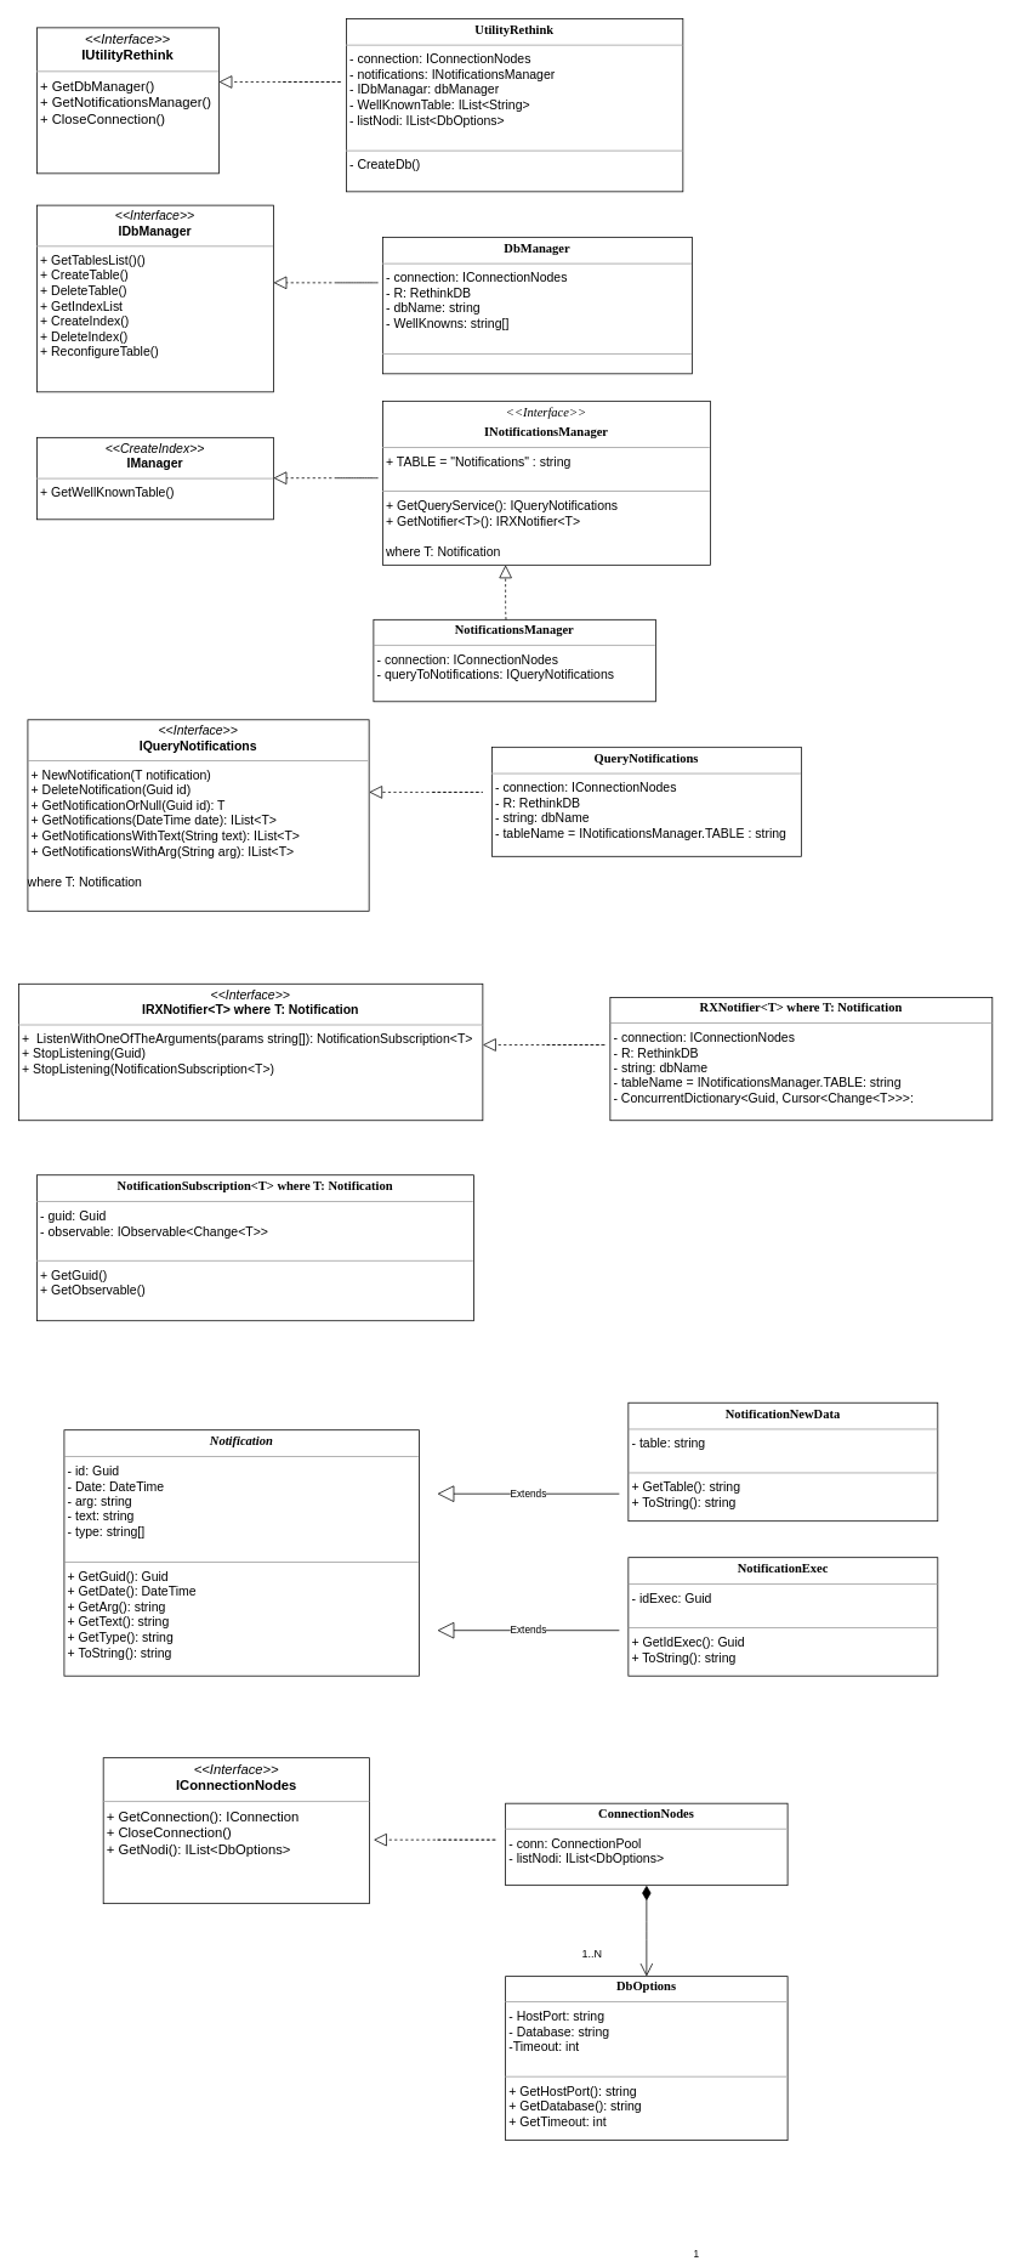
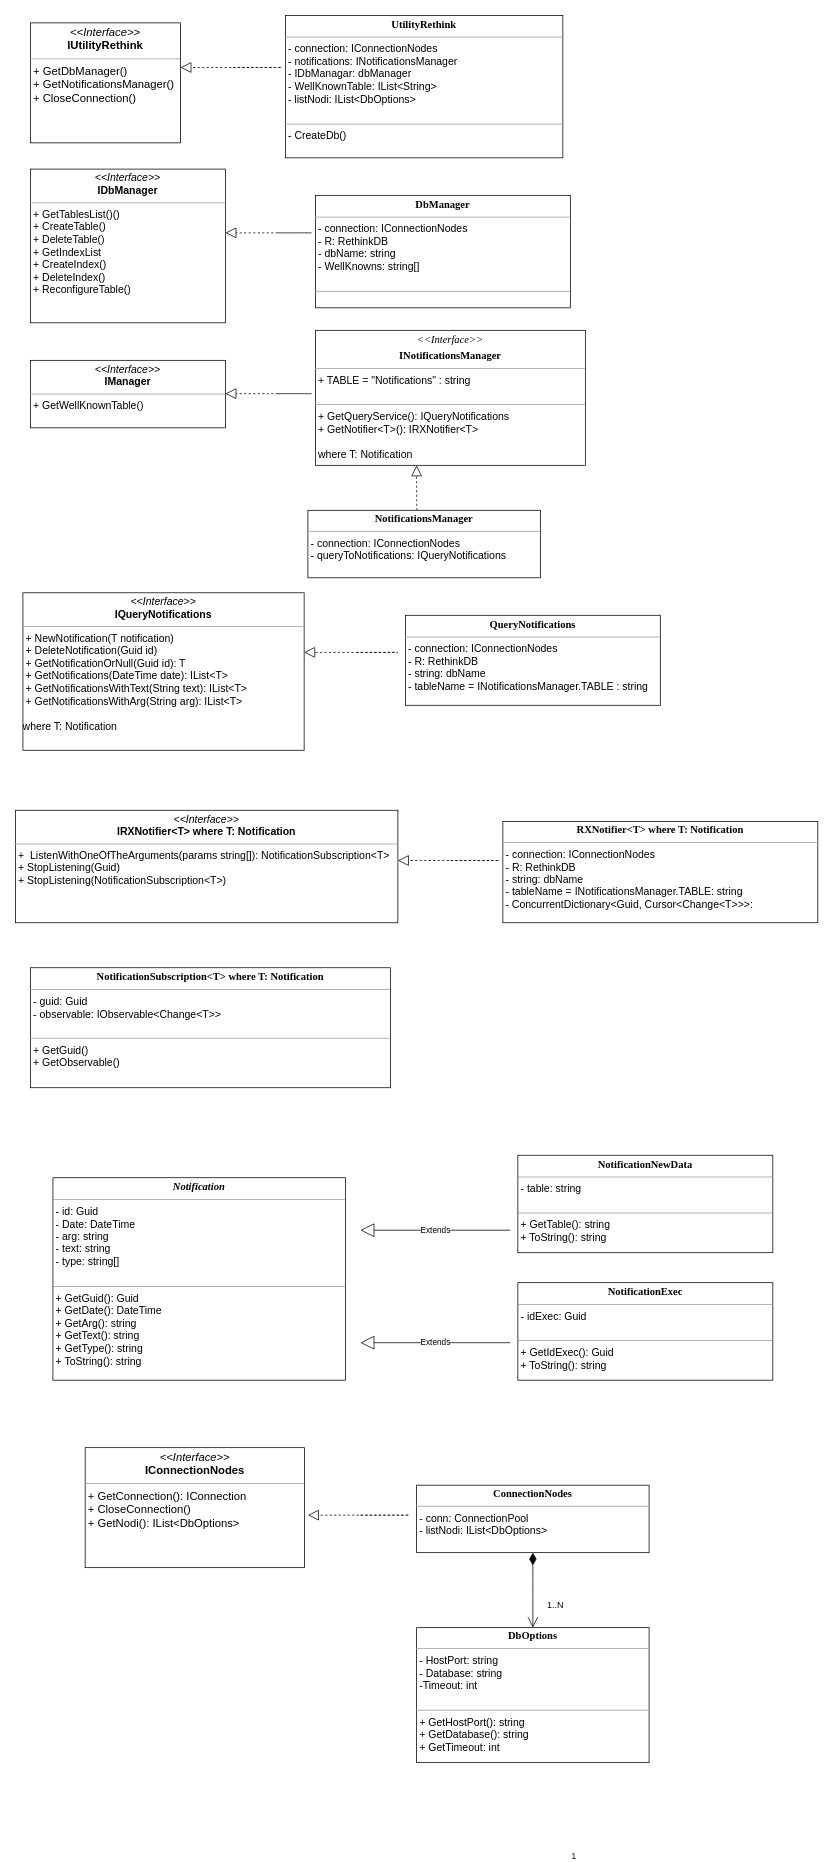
- <mxCell id="11" value="&lt;p style=&quot;margin: 4px 0px 0px ; text-align: center&quot;&gt;&lt;font&gt;&lt;i style=&quot;font-size: 14px&quot;&gt;&amp;lt;&amp;lt;CreateIndex&amp;gt;&amp;gt;&lt;/i&gt;&lt;br&gt;&lt;span style=&quot;font-size: 14px&quot;&gt;&lt;b&gt;IManager&lt;/b&gt;&lt;/span&gt;&lt;/font&gt;&lt;/p&gt;&lt;hr size=&quot;1&quot; style=&quot;font-size: 14px&quot;&gt;&lt;p style=&quot;margin: 0px 0px 0px 4px ; font-size: 14px&quot;&gt;&lt;font style=&quot;font-size: 14px&quot;&gt;+&amp;nbsp;GetWellKnownTable()&lt;br&gt;&lt;/font&gt;&lt;/p&gt;&lt;p style=&quot;margin: 0px 0px 0px 4px ; font-size: 14px&quot;&gt;&lt;br&gt;&lt;/p&gt;" style="verticalAlign=top;align=left;overflow=fill;fontSize=12;fontFamily=Helvetica;html=1;rounded=0;shadow=0;comic=0;labelBackgroundColor=none;strokeWidth=1" parent="1" vertex="1"><mxGeometry x="40" y="480" width="260" height="90" as="geometry" /></mxCell>
+ <mxCell id="11" value="&lt;p style=&quot;margin: 4px 0px 0px ; text-align: center&quot;&gt;&lt;font&gt;&lt;i style=&quot;font-size: 14px&quot;&gt;&amp;lt;&amp;lt;Interface&amp;gt;&amp;gt;&lt;/i&gt;&lt;br&gt;&lt;span style=&quot;font-size: 14px&quot;&gt;&lt;b&gt;IManager&lt;/b&gt;&lt;/span&gt;&lt;/font&gt;&lt;/p&gt;&lt;hr size=&quot;1&quot; style=&quot;font-size: 14px&quot;&gt;&lt;p style=&quot;margin: 0px 0px 0px 4px ; font-size: 14px&quot;&gt;&lt;font style=&quot;font-size: 14px&quot;&gt;+&amp;nbsp;GetWellKnownTable()&lt;br&gt;&lt;/font&gt;&lt;/p&gt;&lt;p style=&quot;margin: 0px 0px 0px 4px ; font-size: 14px&quot;&gt;&lt;br&gt;&lt;/p&gt;" style="verticalAlign=top;align=left;overflow=fill;fontSize=12;fontFamily=Helvetica;html=1;rounded=0;shadow=0;comic=0;labelBackgroundColor=none;strokeWidth=1" parent="1" vertex="1"><mxGeometry x="40" y="480" width="260" height="90" as="geometry" /></mxCell>
- <mxCell id="31" value="1..N&lt;br&gt;" style="text;html=1;align=center;verticalAlign=middle;resizable=0;points=[];autosize=1;" vertex="1" parent="1"><mxGeometry x="630" y="2135" width="40" height="20" as="geometry" /></mxCell>
+ <mxCell id="31" value="1..N&lt;br&gt;" style="text;html=1;align=center;verticalAlign=middle;resizable=0;points=[];autosize=1;" vertex="1" parent="1"><mxGeometry x="720" y="2130" width="40" height="20" as="geometry" /></mxCell>
